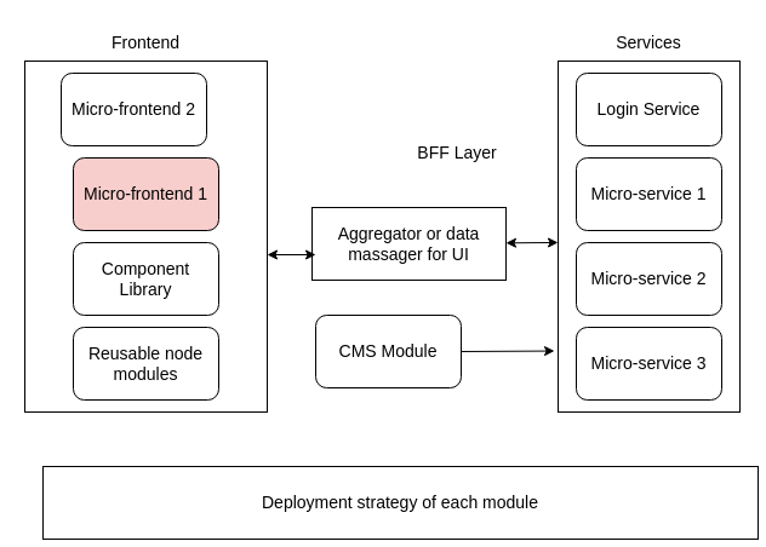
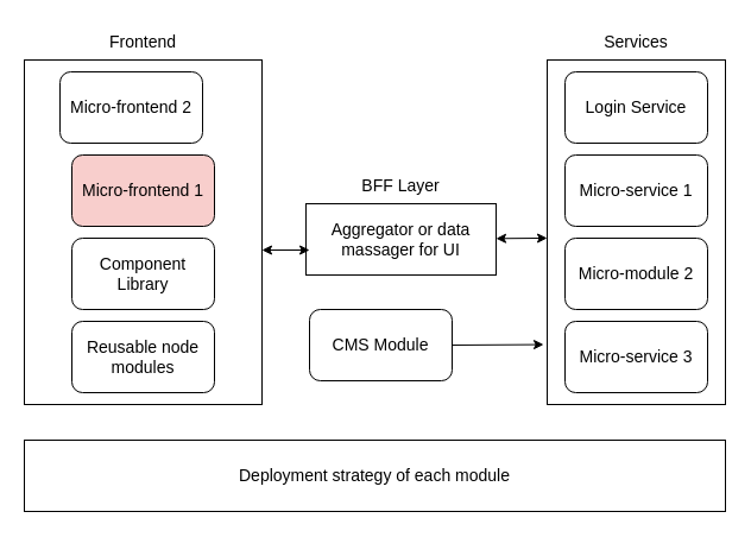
- <mxCell id="9" value="BFF Layer" style="text;html=1;strokeColor=none;fillColor=none;align=center;verticalAlign=middle;whiteSpace=wrap;rounded=0;fontSize=14;" vertex="1" parent="1"><mxGeometry x="337" y="111" width="80" height="30" as="geometry" /></mxCell>
+ <mxCell id="9" value="BFF Layer" style="text;html=1;strokeColor=none;fillColor=none;align=center;verticalAlign=middle;whiteSpace=wrap;rounded=0;fontSize=14;" vertex="1" parent="1"><mxGeometry x="297" y="141" width="80" height="30" as="geometry" /></mxCell>
- <mxCell id="14" value="Micro-service 2" style="rounded=1;whiteSpace=wrap;html=1;fontSize=14;" vertex="1" parent="1"><mxGeometry x="475" y="200" width="120" height="60" as="geometry" /></mxCell>
+ <mxCell id="14" value="Micro-module 2" style="rounded=1;whiteSpace=wrap;html=1;fontSize=14;" vertex="1" parent="1"><mxGeometry x="475" y="200" width="120" height="60" as="geometry" /></mxCell>
- <mxCell id="20" value="Deployment strategy of each module" style="rounded=0;whiteSpace=wrap;html=1;fontSize=14;" vertex="1" parent="1"><mxGeometry x="35" y="385" width="590" height="60" as="geometry" /></mxCell>
+ <mxCell id="20" value="Deployment strategy of each module" style="rounded=0;whiteSpace=wrap;html=1;fontSize=14;" vertex="1" parent="1"><mxGeometry x="20" y="370" width="590" height="60" as="geometry" /></mxCell>
